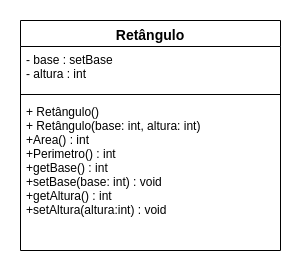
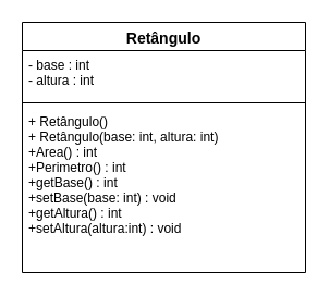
- <mxCell id="3" value="- base : setBase&#10;- altura : int" style="text;strokeColor=none;fillColor=none;align=left;verticalAlign=top;spacingLeft=4;spacingRight=4;overflow=hidden;rotatable=0;points=[[0,0.5],[1,0.5]];portConstraint=eastwest;" vertex="1" parent="2"><mxGeometry y="26" width="260" height="44" as="geometry" /></mxCell>
+ <mxCell id="3" value="- base : int&#10;- altura : int" style="text;strokeColor=none;fillColor=none;align=left;verticalAlign=top;spacingLeft=4;spacingRight=4;overflow=hidden;rotatable=0;points=[[0,0.5],[1,0.5]];portConstraint=eastwest;" vertex="1" parent="2"><mxGeometry y="26" width="260" height="44" as="geometry" /></mxCell>
